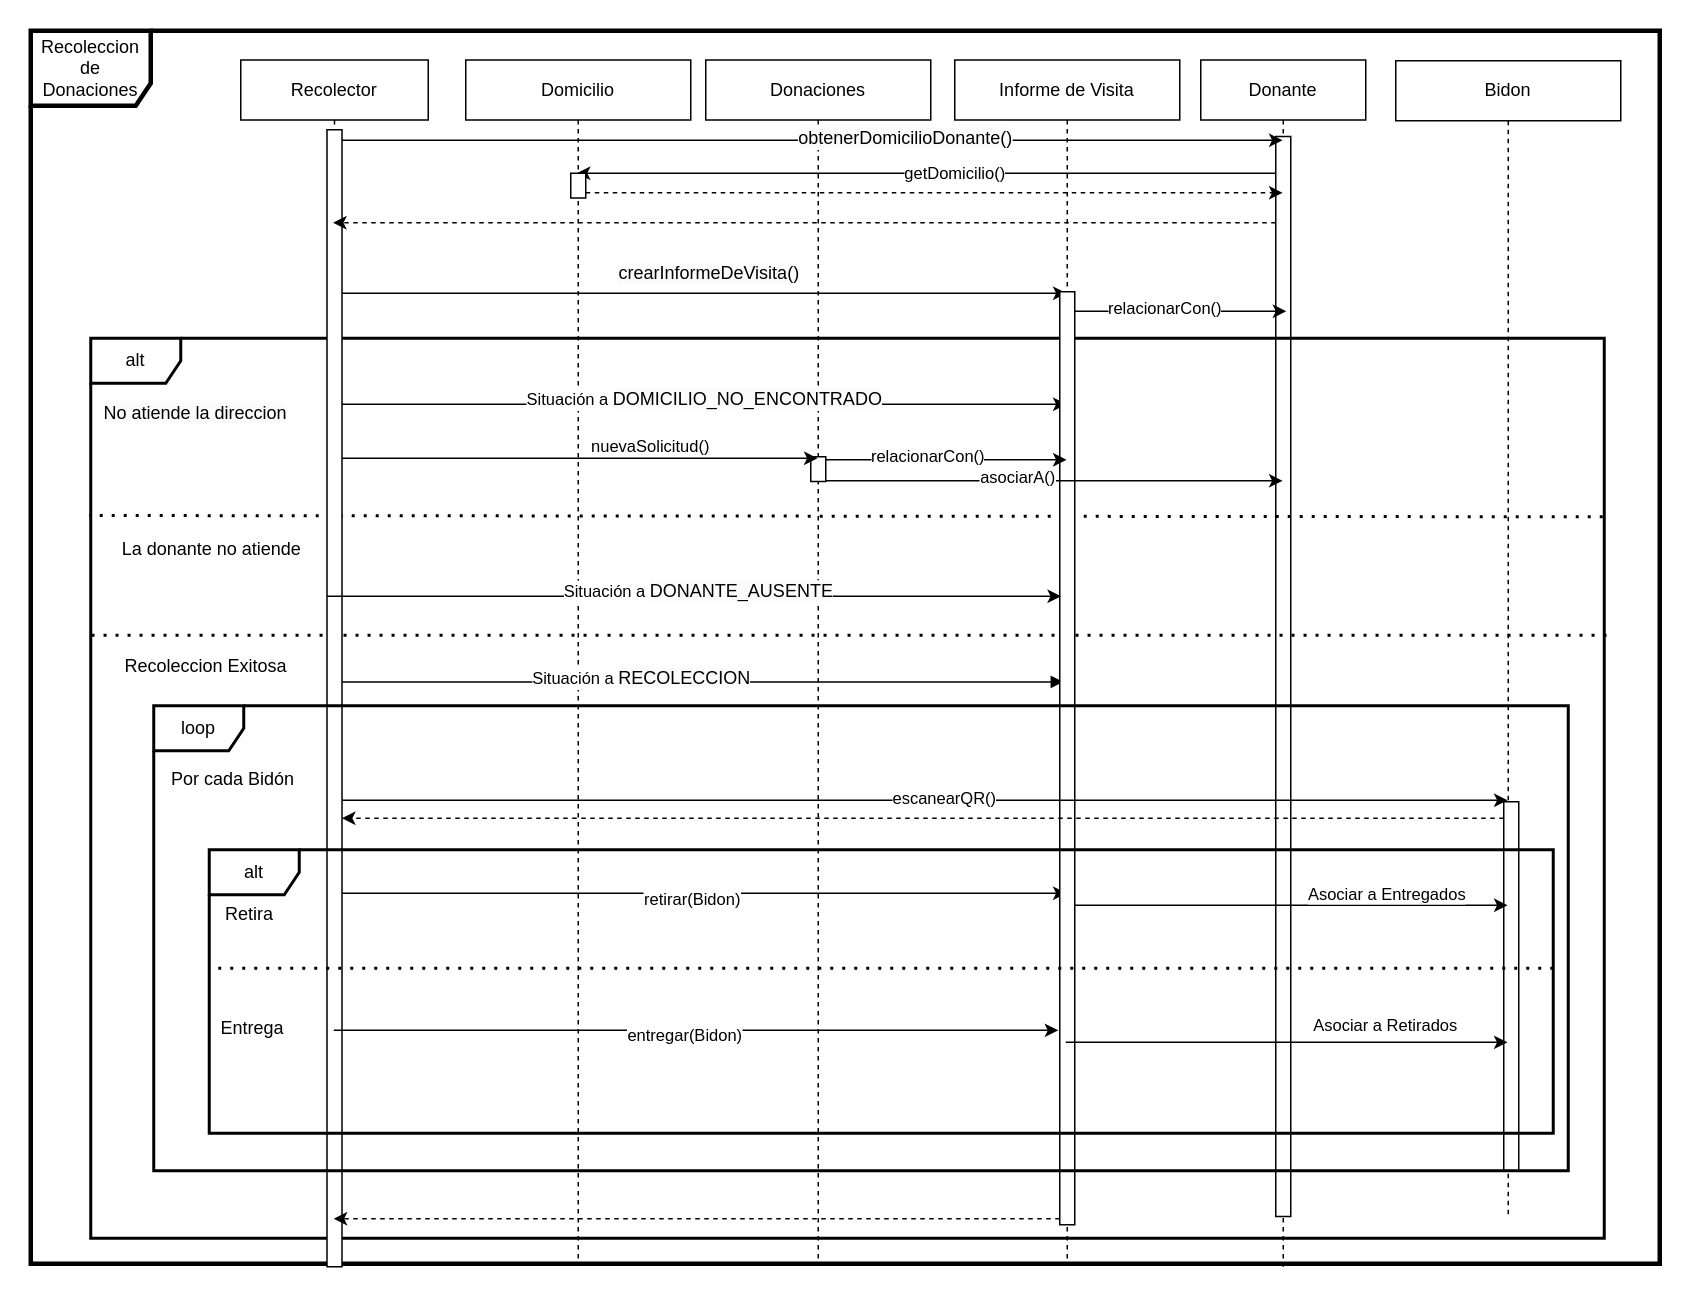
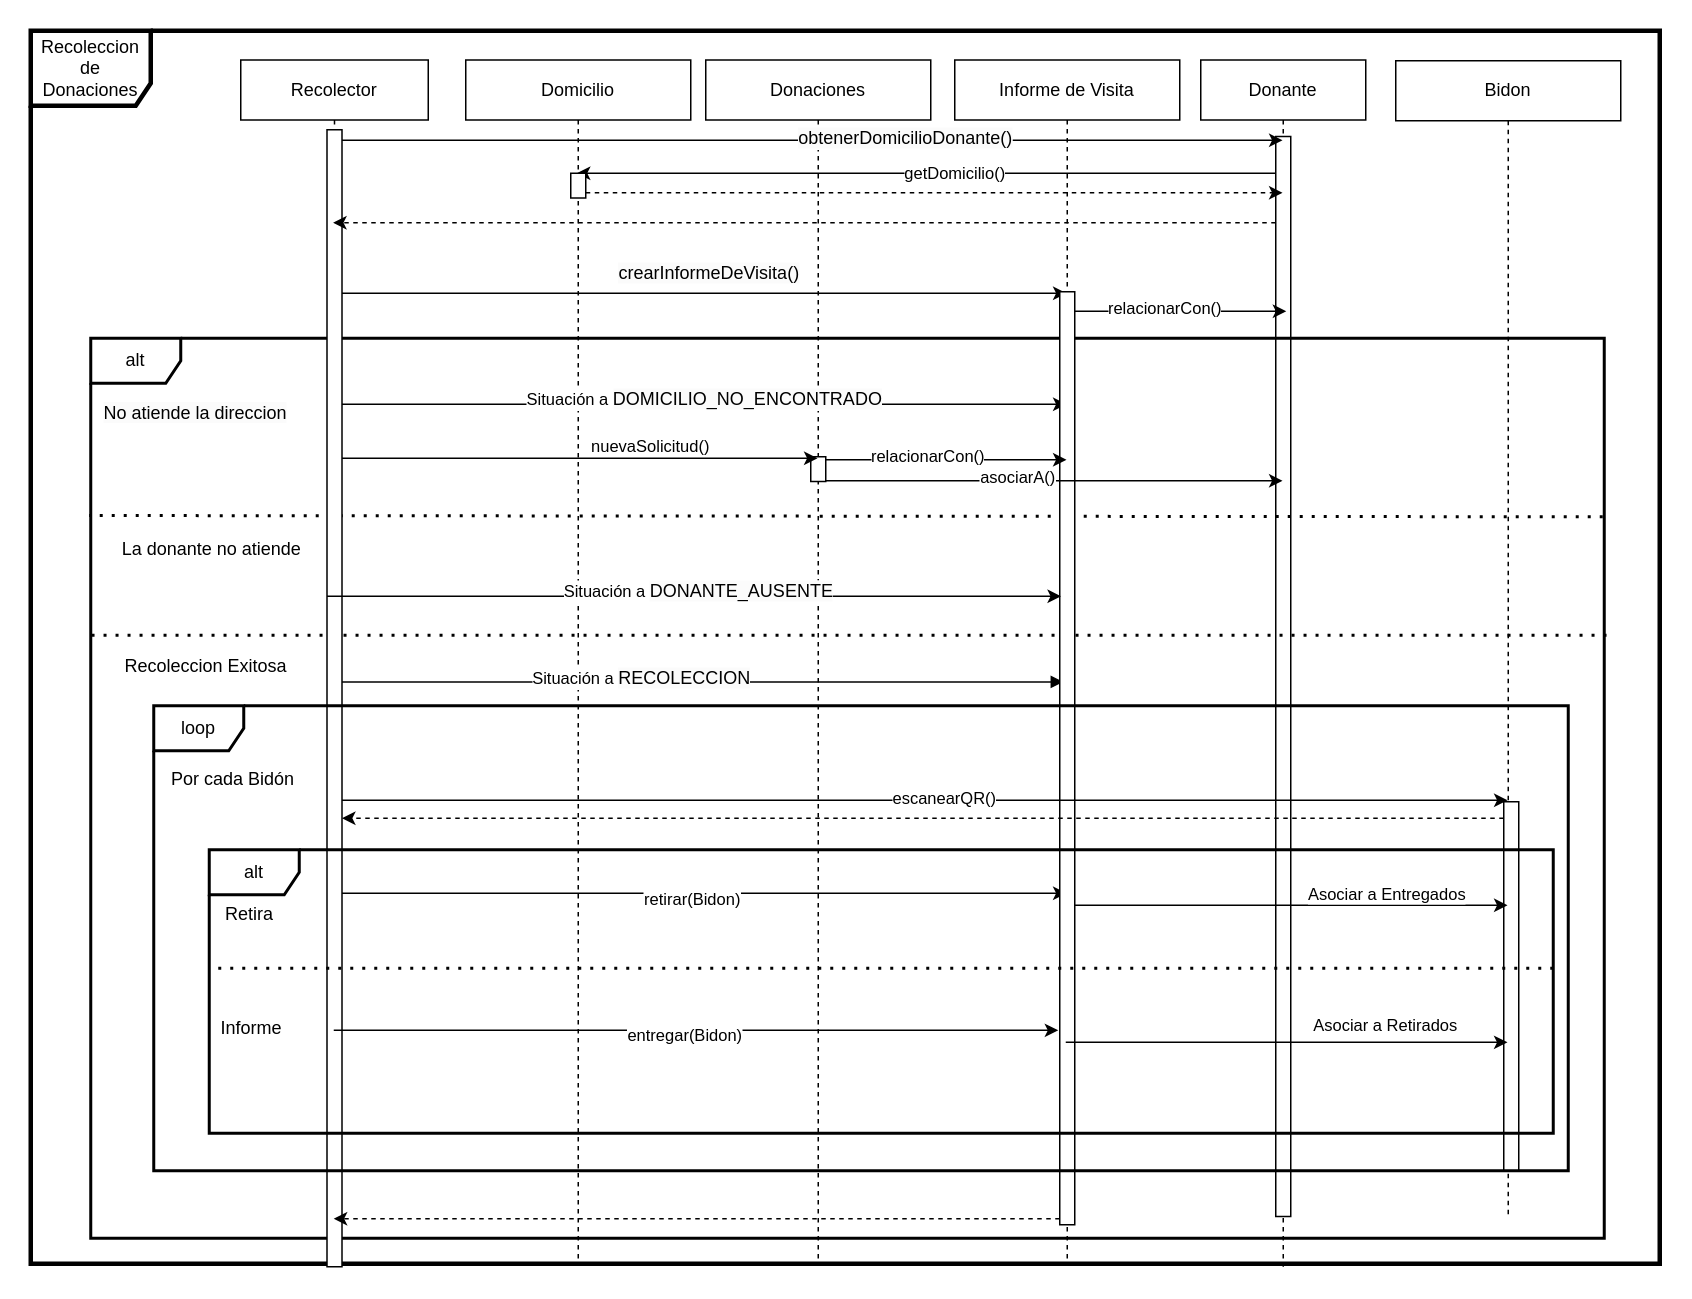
- <mxCell id="51" value="&lt;div style=&quot;text-align: center;&quot;&gt;&lt;span style=&quot;background-color: initial; text-wrap: nowrap;&quot;&gt;Entrega&lt;/span&gt;&lt;/div&gt;" style="text;whiteSpace=wrap;html=1;" vertex="1" parent="1"><mxGeometry x="145" y="671" width="53" height="40" as="geometry" /></mxCell>
+ <mxCell id="51" value="&lt;div style=&quot;text-align: center;&quot;&gt;&lt;span style=&quot;background-color: initial; text-wrap: nowrap;&quot;&gt;Informe&lt;/span&gt;&lt;/div&gt;" style="text;whiteSpace=wrap;html=1;" vertex="1" parent="1"><mxGeometry x="145" y="671" width="53" height="40" as="geometry" /></mxCell>
